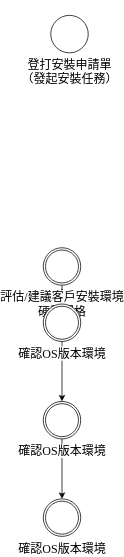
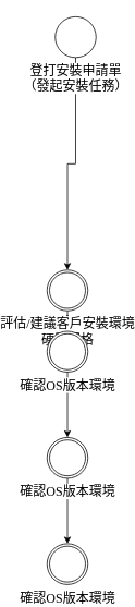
+ <mxCell id="2" value="" style="edgeStyle=orthogonalEdgeStyle;rounded=0;orthogonalLoop=1;jettySize=auto;html=1;fontSize=16;" edge="1" parent="1" source="3" target="6"><mxGeometry relative="1" as="geometry"><mxPoint x="45" y="225" as="targetPoint" /></mxGeometry></mxCell>
